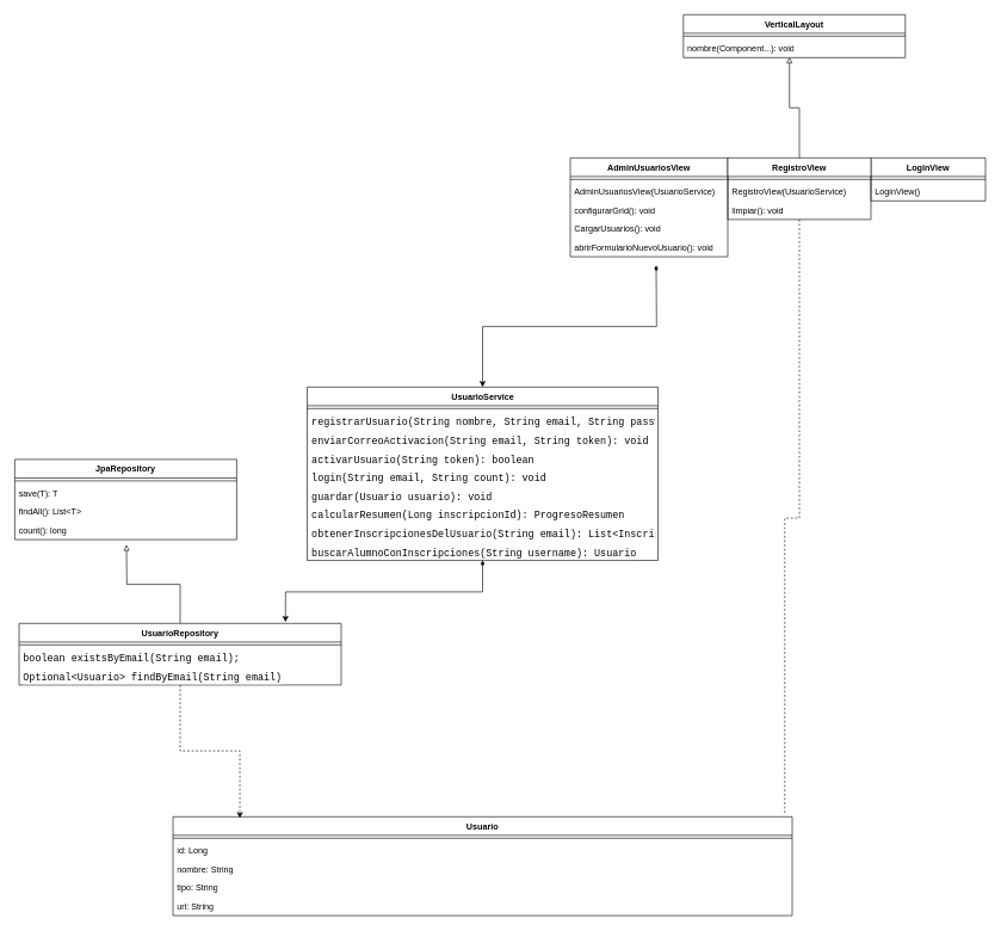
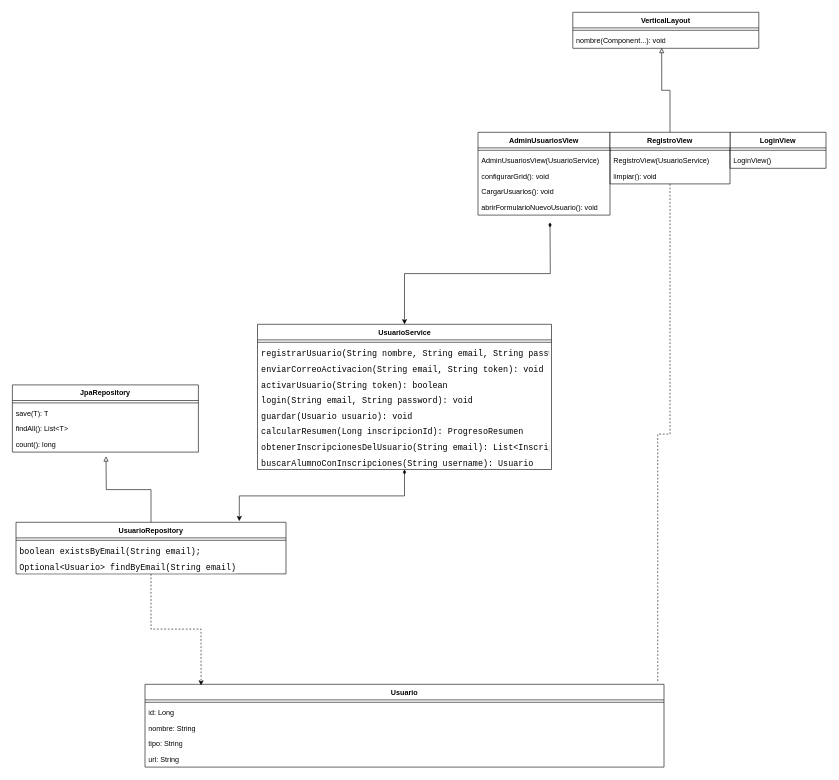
- <mxCell id="14" value="&lt;div style=&quot;font-family: Consolas, &amp;quot;Courier New&amp;quot;, monospace; font-size: 14px; line-height: 19px; white-space: pre;&quot;&gt;&lt;span style=&quot;&quot;&gt;login&lt;/span&gt;(&lt;span style=&quot;&quot;&gt;String&lt;/span&gt; &lt;span style=&quot;&quot;&gt;email&lt;/span&gt;, &lt;span style=&quot;&quot;&gt;String&lt;/span&gt; &lt;span style=&quot;&quot;&gt;count&lt;/span&gt;): void&lt;/div&gt;" style="text;strokeColor=none;fillColor=none;align=left;verticalAlign=top;spacingLeft=4;spacingRight=4;overflow=hidden;rotatable=0;points=[[0,0.5],[1,0.5]];portConstraint=eastwest;whiteSpace=wrap;html=1;fontColor=default;labelBackgroundColor=default;" parent="9" vertex="1"><mxGeometry y="112" width="490" height="26" as="geometry" /></mxCell>
+ <mxCell id="14" value="&lt;div style=&quot;font-family: Consolas, &amp;quot;Courier New&amp;quot;, monospace; font-size: 14px; line-height: 19px; white-space: pre;&quot;&gt;&lt;span style=&quot;&quot;&gt;login&lt;/span&gt;(&lt;span style=&quot;&quot;&gt;String&lt;/span&gt; &lt;span style=&quot;&quot;&gt;email&lt;/span&gt;, &lt;span style=&quot;&quot;&gt;String&lt;/span&gt; &lt;span style=&quot;&quot;&gt;password&lt;/span&gt;): void&lt;/div&gt;" style="text;strokeColor=none;fillColor=none;align=left;verticalAlign=top;spacingLeft=4;spacingRight=4;overflow=hidden;rotatable=0;points=[[0,0.5],[1,0.5]];portConstraint=eastwest;whiteSpace=wrap;html=1;fontColor=default;labelBackgroundColor=default;" parent="9" vertex="1"><mxGeometry y="112" width="490" height="26" as="geometry" /></mxCell>
